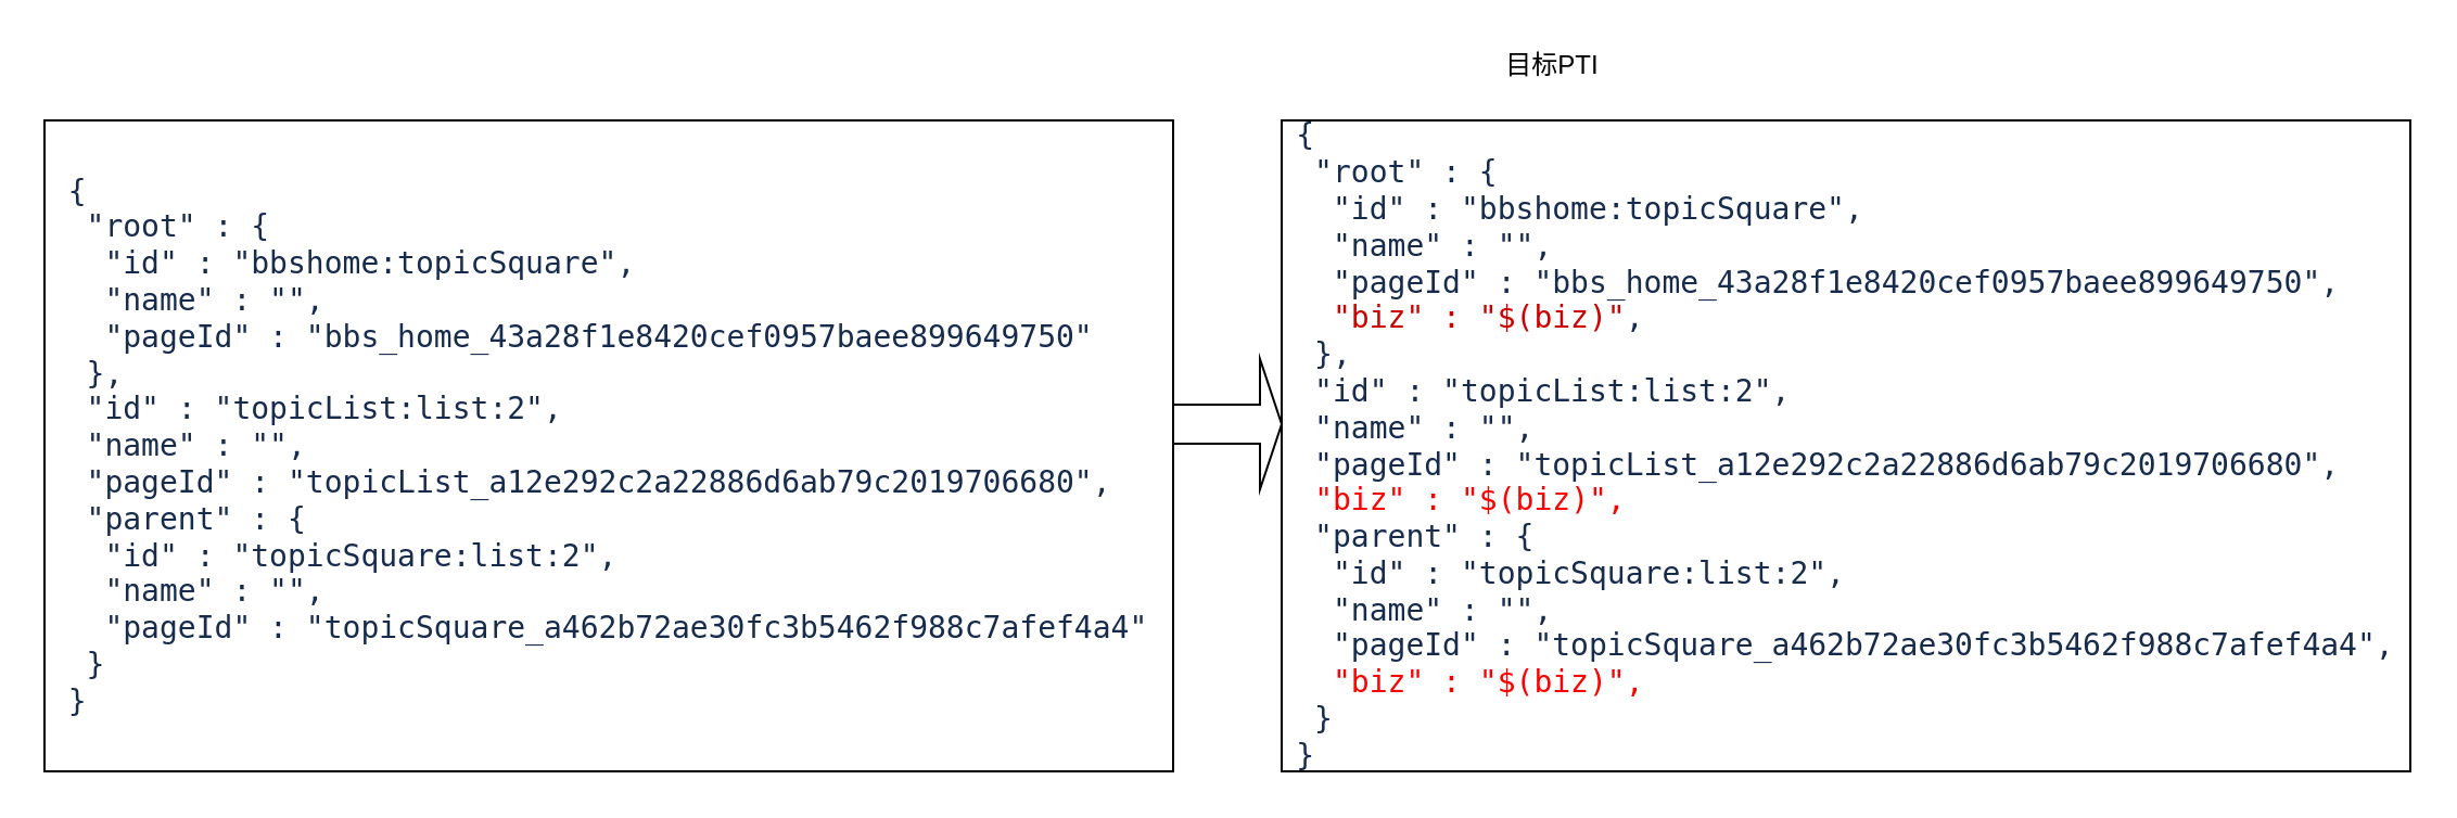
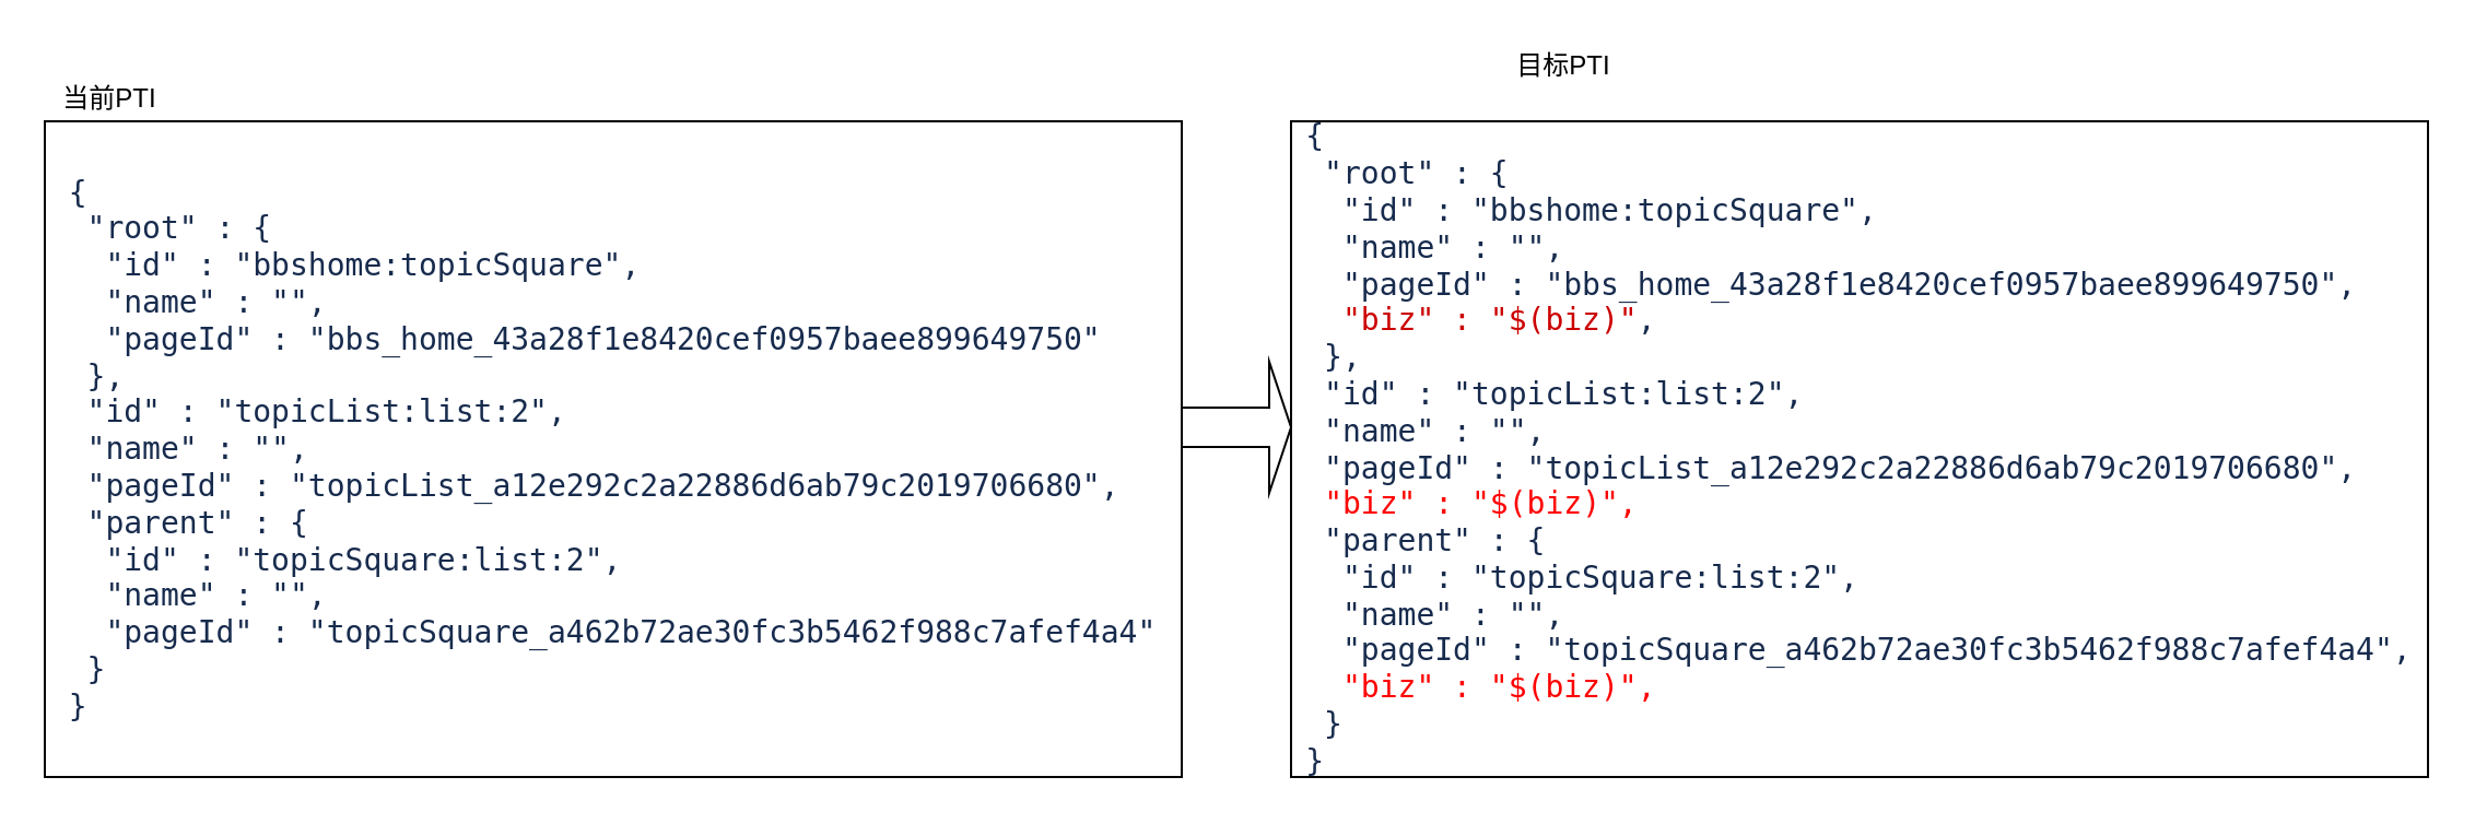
+ <mxCell id="3" value="当前PTI" style="text;html=1;strokeColor=none;fillColor=none;align=center;verticalAlign=middle;whiteSpace=wrap;rounded=0;" vertex="1" parent="1"><mxGeometry x="20" y="35" width="60" height="20" as="geometry" /></mxCell>
